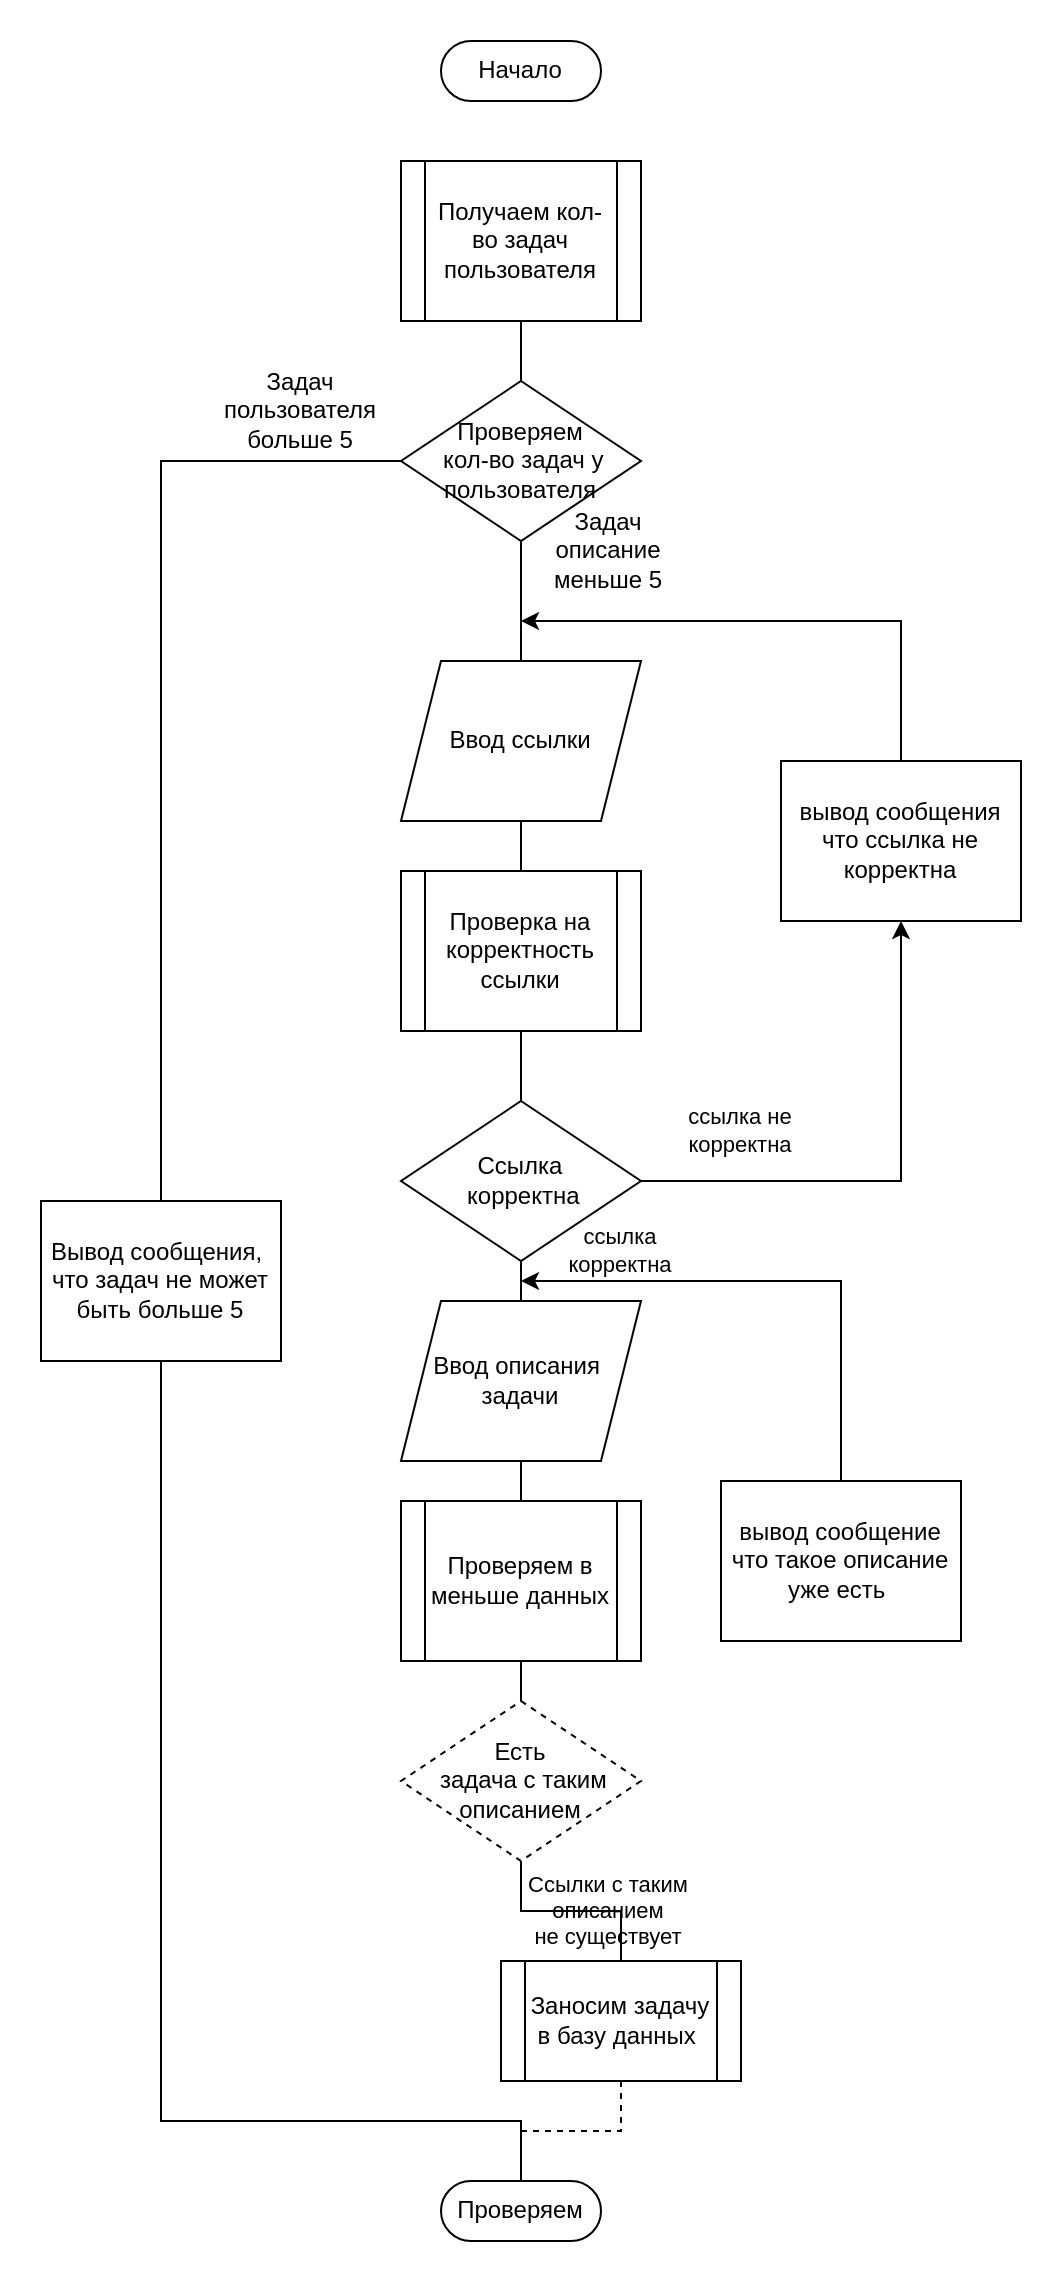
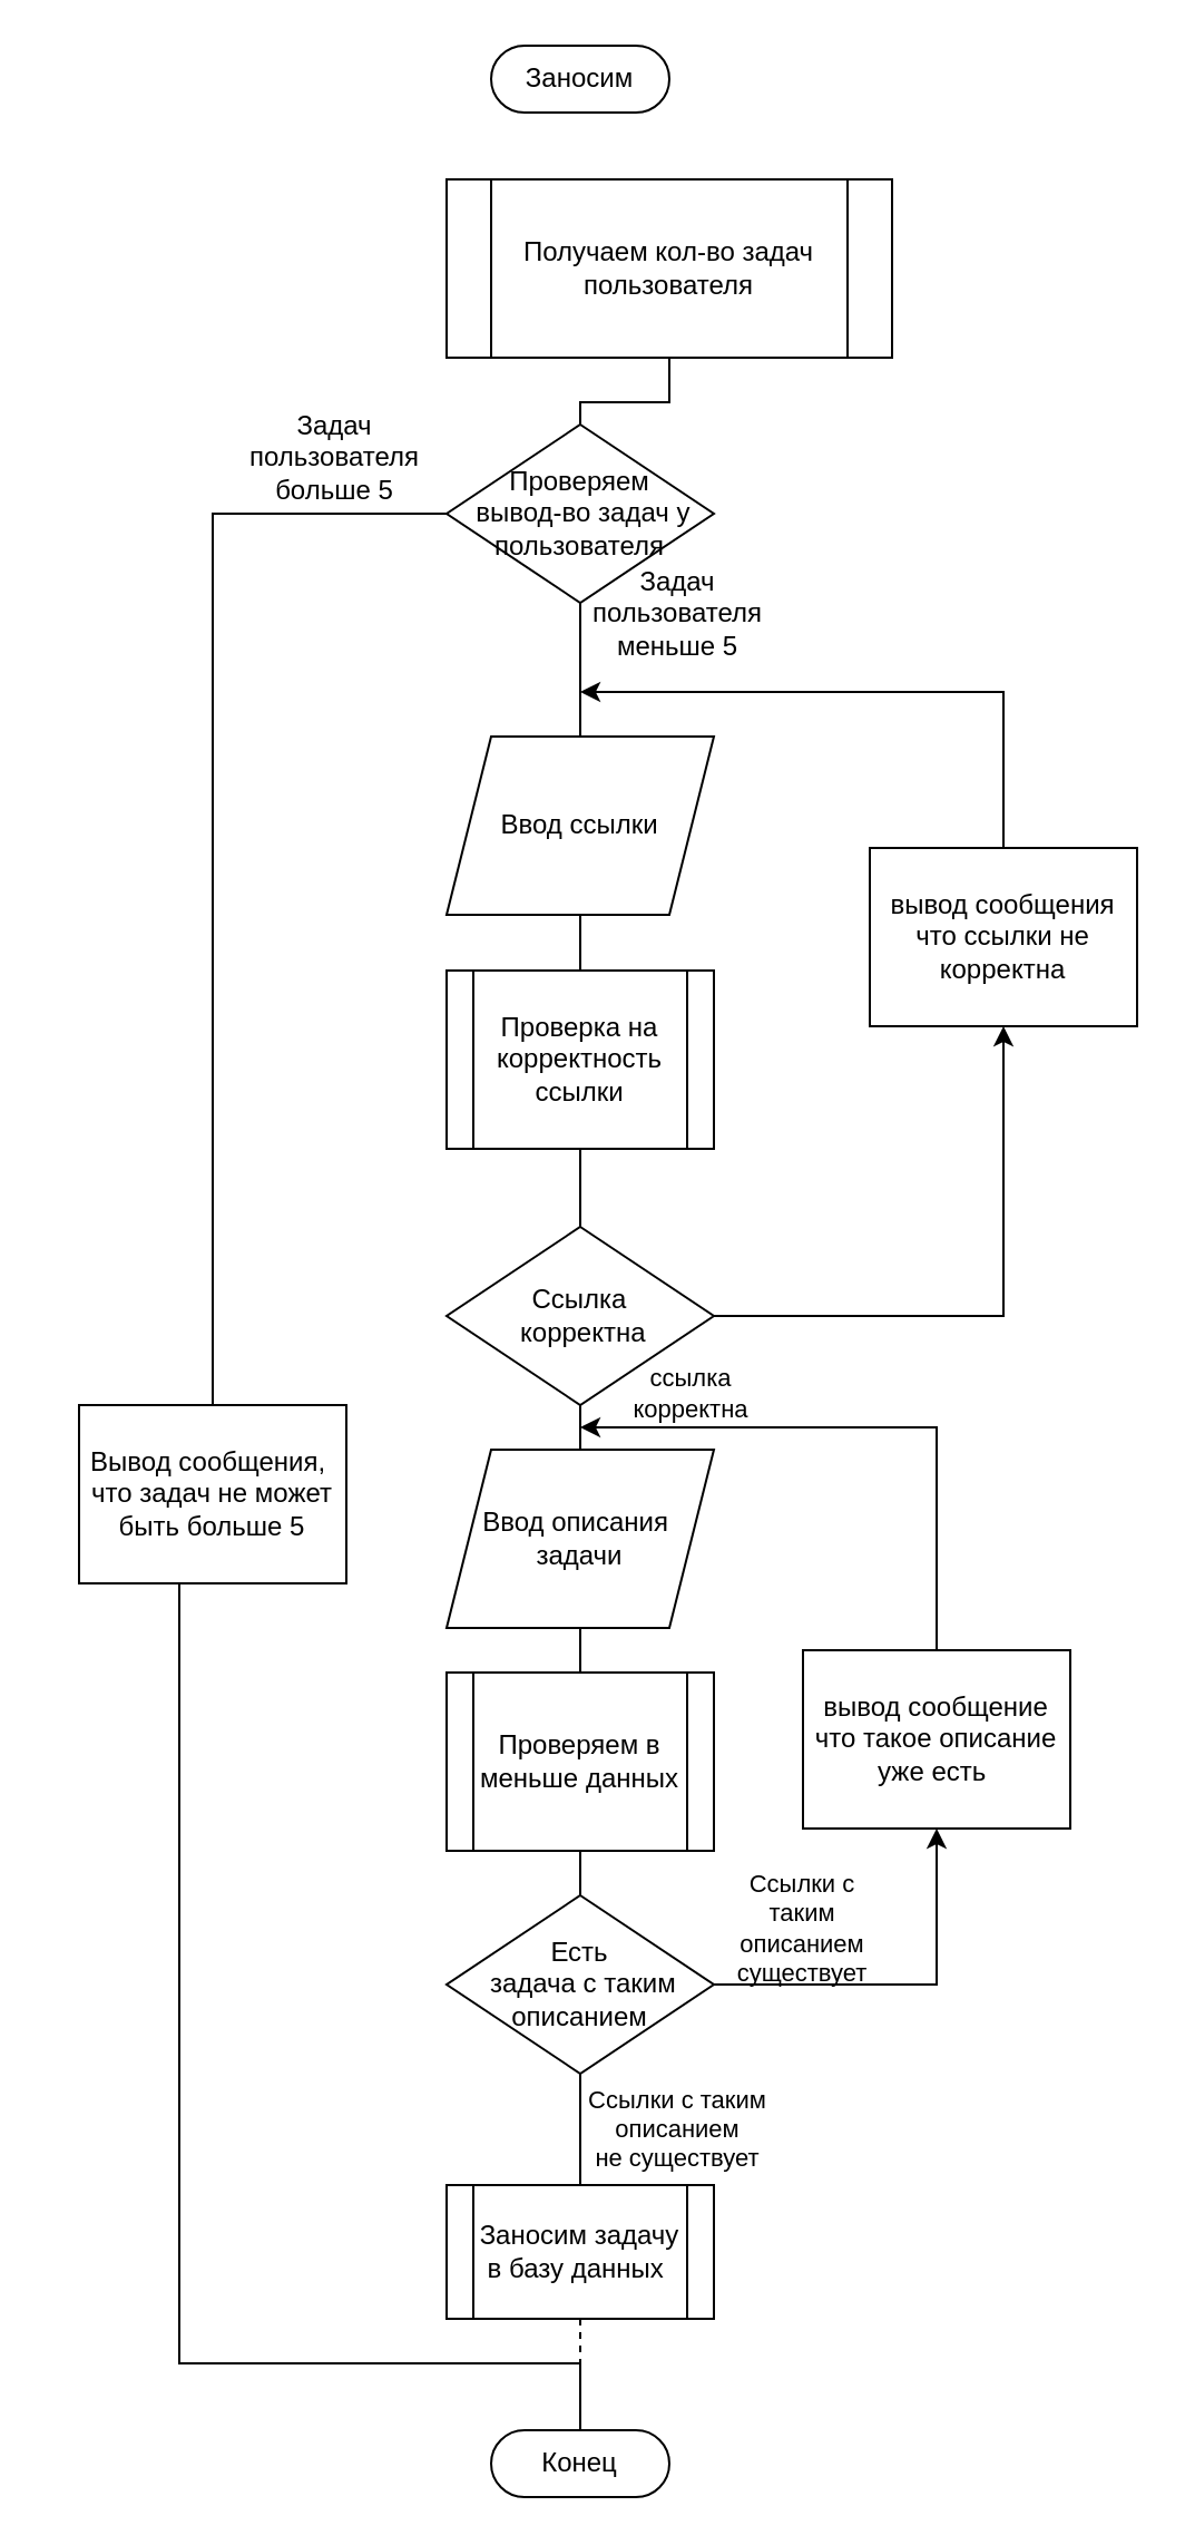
- <mxCell id="26" value="Начало" style="html=1;dashed=0;whiteSpace=wrap;shape=mxgraph.dfd.start" parent="1" vertex="1"><mxGeometry x="220" y="20" width="80" height="30" as="geometry" /></mxCell>
+ <mxCell id="26" value="Заносим" style="html=1;dashed=0;whiteSpace=wrap;shape=mxgraph.dfd.start" parent="1" vertex="1"><mxGeometry x="220" y="20" width="80" height="30" as="geometry" /></mxCell>
- <mxCell id="3" value="Получаем кол-во задач пользователя" style="shape=process;whiteSpace=wrap;html=1;backgroundOutline=1;" parent="1" vertex="1"><mxGeometry x="200" y="80" width="120" height="80" as="geometry" /></mxCell>
+ <mxCell id="3" value="Получаем кол-во задач пользователя" style="shape=process;whiteSpace=wrap;html=1;backgroundOutline=1;" parent="1" vertex="1"><mxGeometry x="200" y="80" width="200" height="80" as="geometry" /></mxCell>
- <mxCell id="5" value="Проверяем&lt;br&gt;&amp;nbsp;кол-во задач у пользователя" style="rhombus;whiteSpace=wrap;html=1;" parent="1" vertex="1"><mxGeometry x="200" y="190" width="120" height="80" as="geometry" /></mxCell>
+ <mxCell id="5" value="Проверяем&lt;br&gt;&amp;nbsp;вывод-во задач у пользователя" style="rhombus;whiteSpace=wrap;html=1;" parent="1" vertex="1"><mxGeometry x="200" y="190" width="120" height="80" as="geometry" /></mxCell>
- <mxCell id="34" value="Задач описание меньше 5" style="text;html=1;strokeColor=none;fillColor=none;align=center;verticalAlign=middle;whiteSpace=wrap;rounded=0;" parent="1" vertex="1"><mxGeometry x="274" y="260" width="60" height="30" as="geometry" /></mxCell>
+ <mxCell id="34" value="Задач пользователя меньше 5" style="text;html=1;strokeColor=none;fillColor=none;align=center;verticalAlign=middle;whiteSpace=wrap;rounded=0;" parent="1" vertex="1"><mxGeometry x="274" y="260" width="60" height="30" as="geometry" /></mxCell>
- <mxCell id="18" value="вывод сообщения что ссылка не корректна" style="rounded=0;whiteSpace=wrap;html=1;" parent="1" vertex="1"><mxGeometry x="390" y="380" width="120" height="80" as="geometry" /></mxCell>
+ <mxCell id="18" value="вывод сообщения что ссылки не корректна" style="rounded=0;whiteSpace=wrap;html=1;" parent="1" vertex="1"><mxGeometry x="390" y="380" width="120" height="80" as="geometry" /></mxCell>
- <mxCell id="30" value="ссылка не корректна" style="text;html=1;strokeColor=none;fillColor=none;align=center;verticalAlign=middle;whiteSpace=wrap;rounded=0;fontSize=11;fontFamily=Helvetica;fontColor=default;" parent="1" vertex="1"><mxGeometry x="340" y="550" width="60" height="30" as="geometry" /></mxCell>
- <mxCell id="14" value="Вывод сообщения,&amp;nbsp;&lt;br&gt;что задач не может быть больше 5" style="rounded=0;whiteSpace=wrap;html=1;" parent="1" vertex="1"><mxGeometry x="20" y="600" width="120" height="80" as="geometry" /></mxCell>
+ <mxCell id="14" value="Вывод сообщения,&amp;nbsp;&lt;br&gt;что задач не может быть больше 5" style="rounded=0;whiteSpace=wrap;html=1;" parent="1" vertex="1"><mxGeometry x="35" y="630" width="120" height="80" as="geometry" /></mxCell>
+ <mxCell id="32" value="Ссылки с таким описанием существует" style="text;html=1;strokeColor=none;fillColor=none;align=center;verticalAlign=middle;whiteSpace=wrap;rounded=0;fontSize=11;fontFamily=Helvetica;fontColor=default;" parent="1" vertex="1"><mxGeometry x="330" y="850" width="60" height="30" as="geometry" /></mxCell>
- <mxCell id="23" value="Есть&lt;br&gt;&amp;nbsp;задача с таким описанием" style="rhombus;whiteSpace=wrap;html=1;dashed=1;" parent="1" vertex="1"><mxGeometry x="200" y="850" width="120" height="80" as="geometry" /></mxCell>
+ <mxCell id="23" value="Есть&lt;br&gt;&amp;nbsp;задача с таким описанием" style="rhombus;whiteSpace=wrap;html=1;" parent="1" vertex="1"><mxGeometry x="200" y="850" width="120" height="80" as="geometry" /></mxCell>
+ <mxCell id="22" style="edgeStyle=orthogonalEdgeStyle;rounded=0;orthogonalLoop=1;jettySize=auto;html=1;exitX=1;exitY=0.5;exitDx=0;exitDy=0;entryX=0.5;entryY=1;entryDx=0;entryDy=0;" edge="1" parent="1" source="23" target="25"><mxGeometry relative="1" as="geometry" /></mxCell>
- <mxCell id="13" value="Заносим задачу в базу данных&amp;nbsp;" style="shape=process;whiteSpace=wrap;html=1;backgroundOutline=1;" parent="1" vertex="1"><mxGeometry x="250" y="980" width="120" height="60" as="geometry" /></mxCell>
+ <mxCell id="13" value="Заносим задачу в базу данных&amp;nbsp;" style="shape=process;whiteSpace=wrap;html=1;backgroundOutline=1;" parent="1" vertex="1"><mxGeometry x="200" y="980" width="120" height="60" as="geometry" /></mxCell>
- <mxCell id="27" value="Проверяем" style="html=1;dashed=0;whiteSpace=wrap;shape=mxgraph.dfd.start" parent="1" vertex="1"><mxGeometry x="220" y="1090" width="80" height="30" as="geometry" /></mxCell>
+ <mxCell id="27" value="Конец" style="html=1;dashed=0;whiteSpace=wrap;shape=mxgraph.dfd.start" parent="1" vertex="1"><mxGeometry x="220" y="1090" width="80" height="30" as="geometry" /></mxCell>
